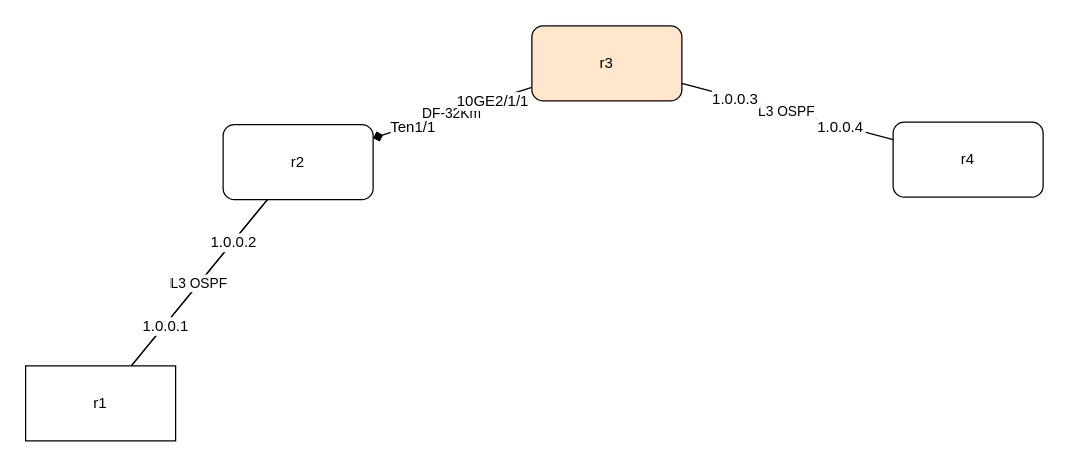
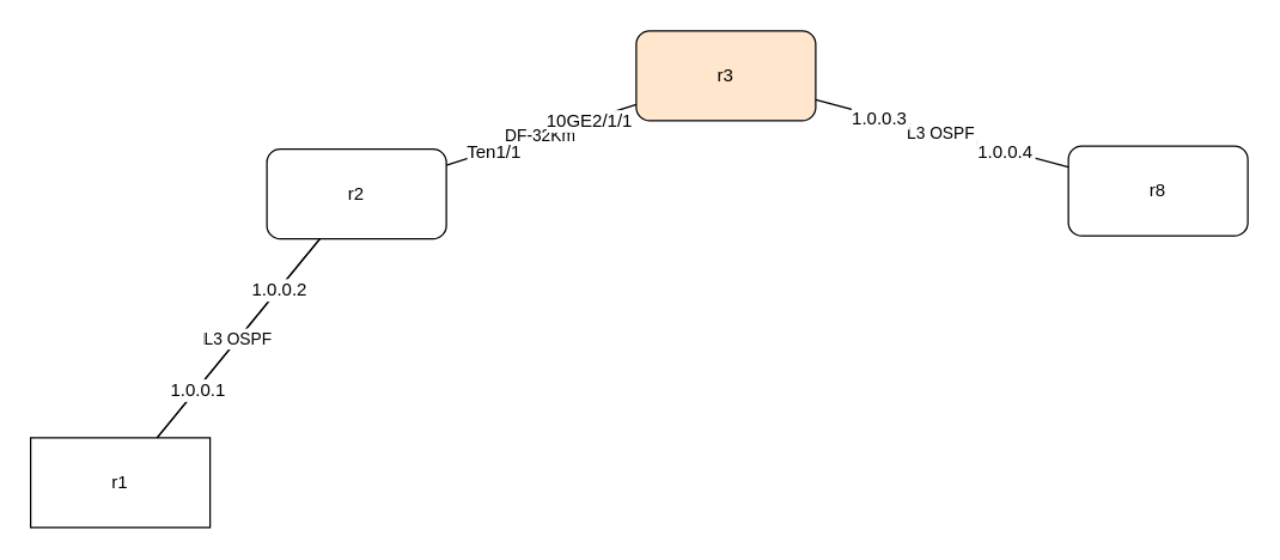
- <mxCell id="11" value="DF-32Km" edge="1" parent="1" source="4" style="endArrow=diamond;" target="3"><mxGeometry as="geometry" relative="1" /></mxCell>
+ <mxCell id="11" value="DF-32Km" edge="1" parent="1" source="4" style="endArrow=none;" target="3"><mxGeometry as="geometry" relative="1" /></mxCell>
- <mxCell id="5" value="r4" parent="1" style="rounded=1;whiteSpace=wrap;html=1;" vertex="1"><mxGeometry as="geometry" height="60" width="120" x="714" y="97" /></mxCell>
+ <mxCell id="5" value="r8" parent="1" style="rounded=1;whiteSpace=wrap;html=1;" vertex="1"><mxGeometry as="geometry" height="60" width="120" x="714" y="97" /></mxCell>
